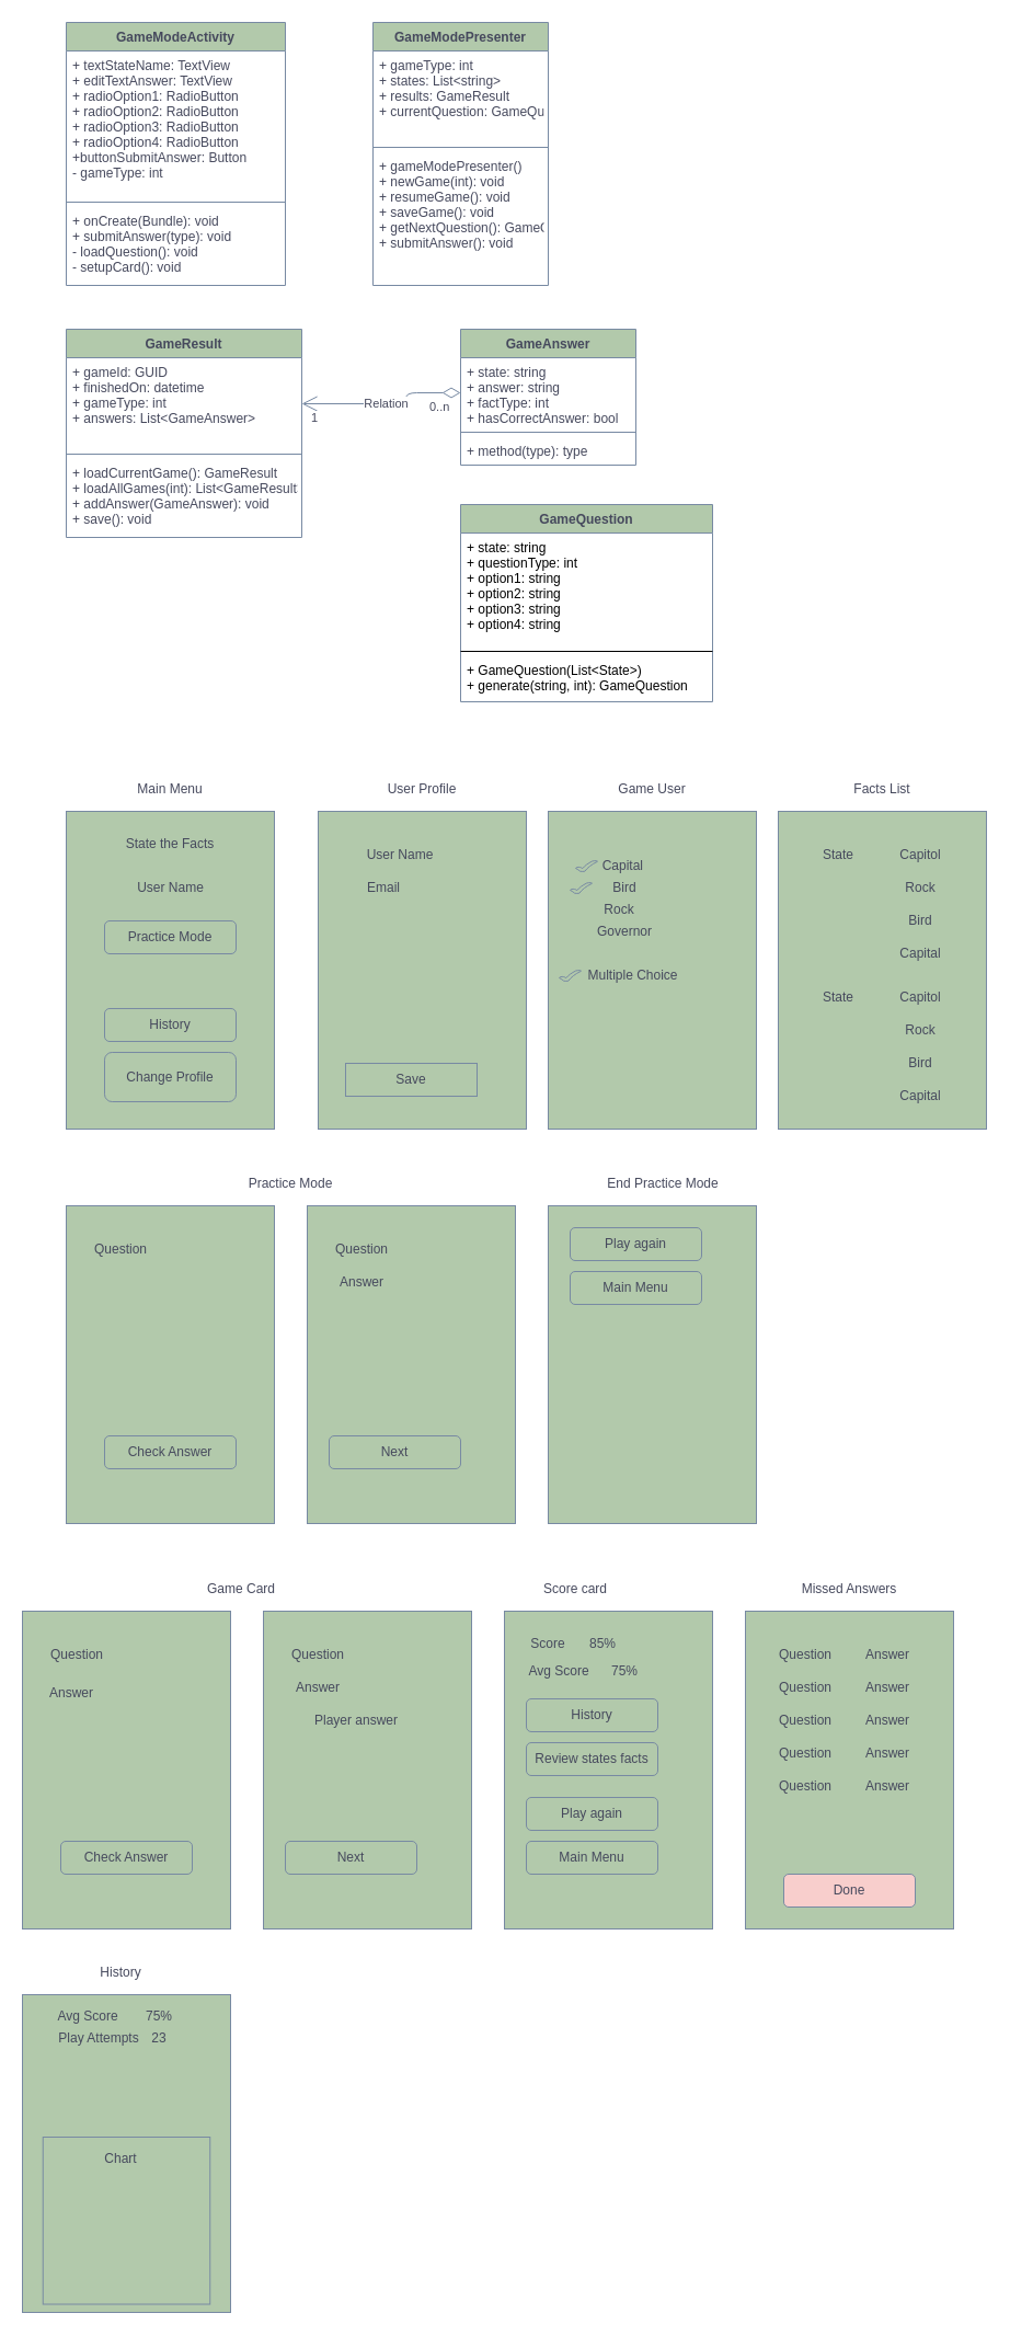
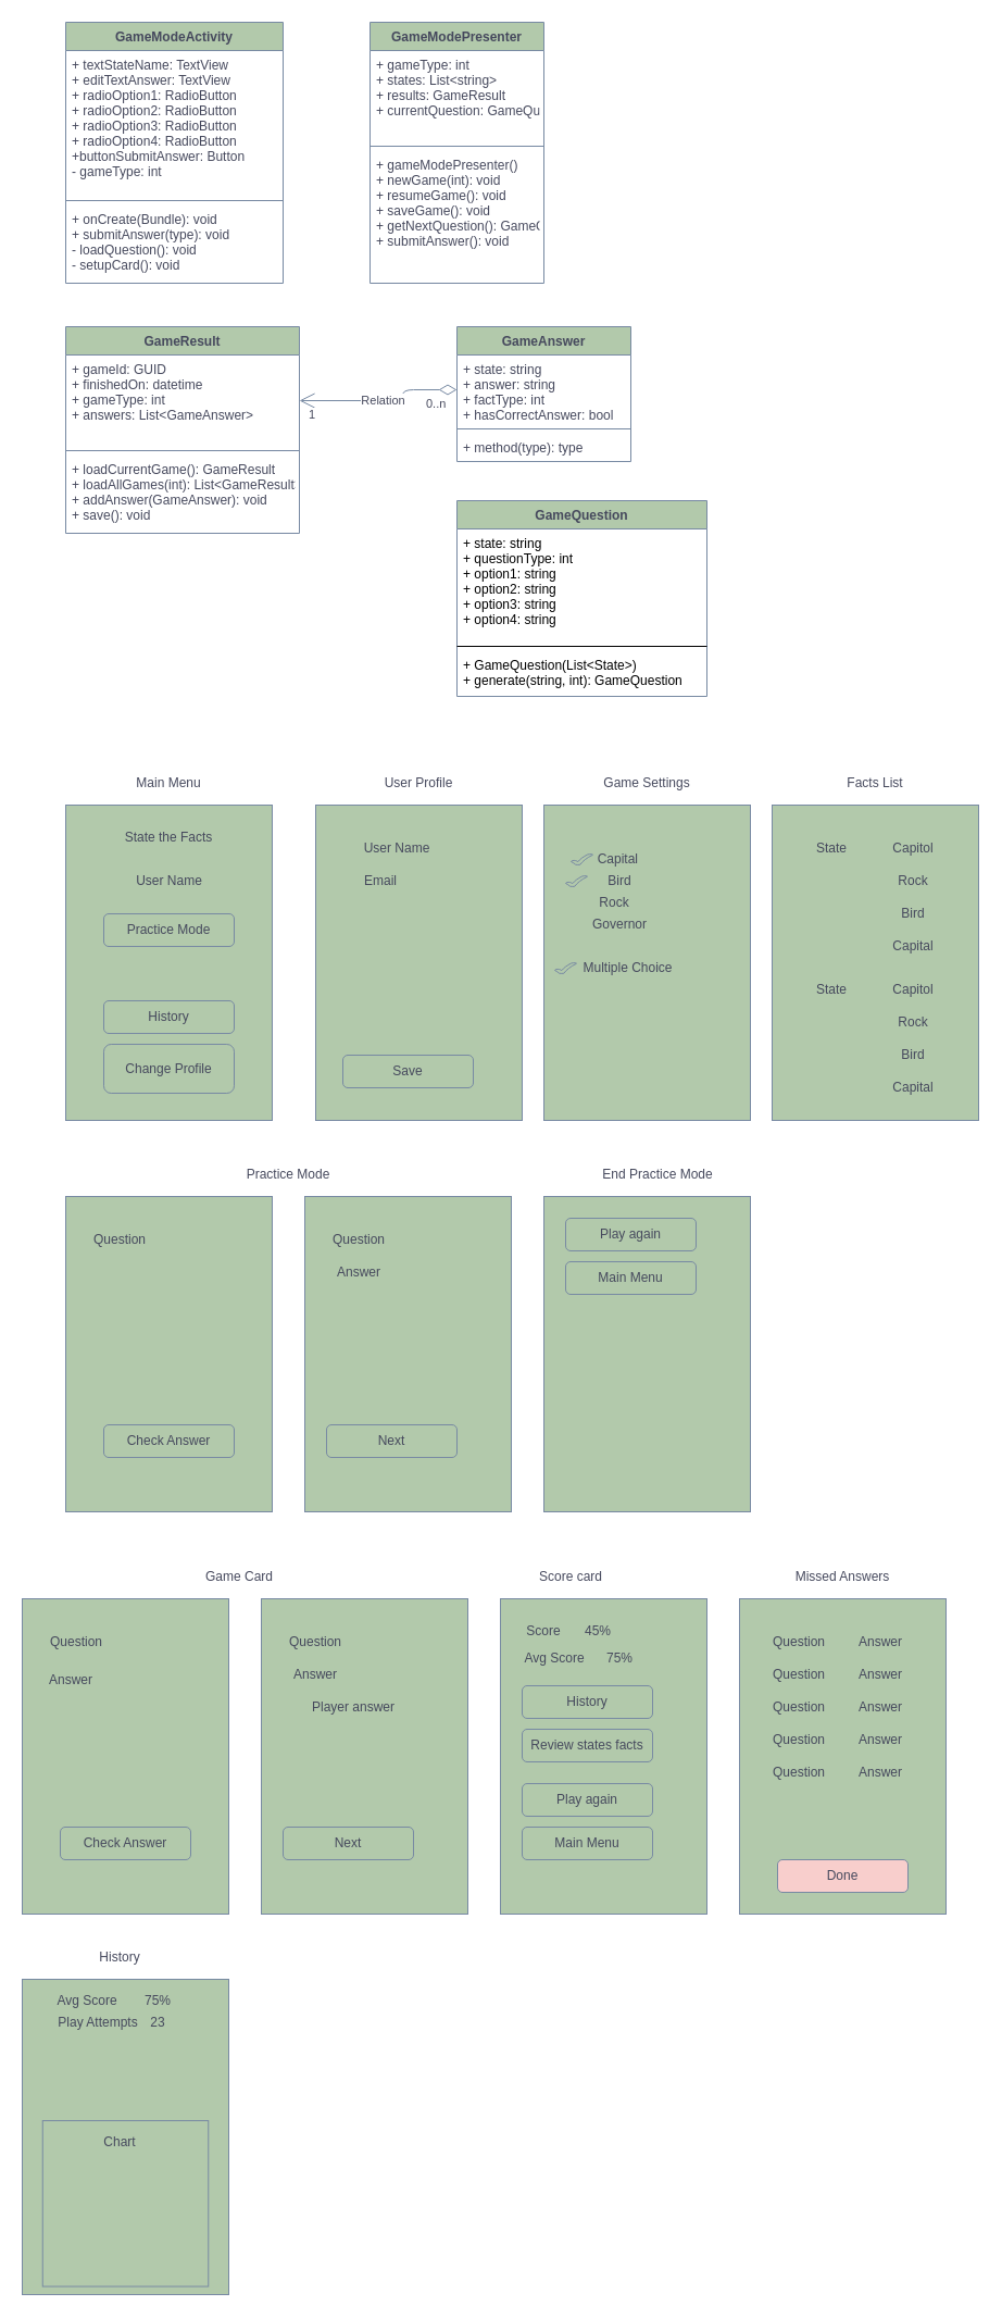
- <mxCell id="56" value="Game User" style="text;html=1;strokeColor=none;fillColor=none;align=center;verticalAlign=middle;whiteSpace=wrap;rounded=0;fontColor=#46495D;" parent="1" vertex="1"><mxGeometry x="545" y="710" width="100" height="20" as="geometry" /></mxCell>
+ <mxCell id="56" value="Game Settings" style="text;html=1;strokeColor=none;fillColor=none;align=center;verticalAlign=middle;whiteSpace=wrap;rounded=0;fontColor=#46495D;" parent="1" vertex="1"><mxGeometry x="545" y="710" width="100" height="20" as="geometry" /></mxCell>
- <mxCell id="69" value="Save" style="whiteSpace=wrap;html=1;fillColor=#B2C9AB;strokeColor=#788AA3;fontColor=#46495D;rounded=0;" parent="1" vertex="1"><mxGeometry x="315" y="970" width="120" height="30" as="geometry" /></mxCell>
+ <mxCell id="69" value="Save" style="rounded=1;whiteSpace=wrap;html=1;fillColor=#B2C9AB;strokeColor=#788AA3;fontColor=#46495D;" parent="1" vertex="1"><mxGeometry x="315" y="970" width="120" height="30" as="geometry" /></mxCell>
- <mxCell id="22" value="85%" style="text;html=1;strokeColor=none;fillColor=none;align=center;verticalAlign=middle;whiteSpace=wrap;rounded=0;fontColor=#46495D;" parent="1" vertex="1"><mxGeometry x="530" y="1490" width="40" height="20" as="geometry" /></mxCell>
+ <mxCell id="22" value="45%" style="text;html=1;strokeColor=none;fillColor=none;align=center;verticalAlign=middle;whiteSpace=wrap;rounded=0;fontColor=#46495D;" parent="1" vertex="1"><mxGeometry x="530" y="1490" width="40" height="20" as="geometry" /></mxCell>
